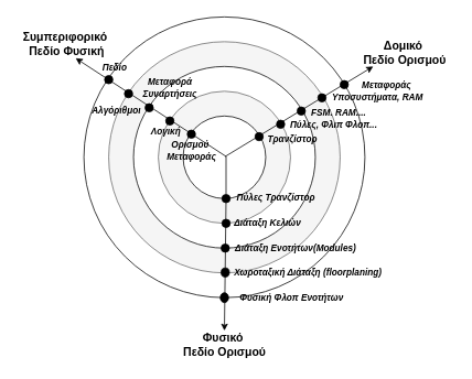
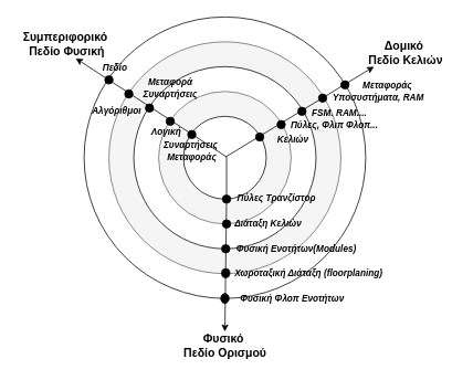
- <mxCell id="11" value="Δομικό&amp;nbsp;&lt;br style=&quot;font-size: 14px;&quot;&gt;Πεδίο Ορισμού" style="text;html=1;align=center;verticalAlign=middle;resizable=0;points=[];autosize=1;strokeColor=none;fillColor=none;fontStyle=1;fontSize=14;" parent="1" vertex="1"><mxGeometry x="429" y="43" width="120" height="40" as="geometry" /></mxCell>
+ <mxCell id="11" value="Δομικό&amp;nbsp;&lt;br style=&quot;font-size: 14px;&quot;&gt;Πεδίο Κελιών" style="text;html=1;align=center;verticalAlign=middle;resizable=0;points=[];autosize=1;strokeColor=none;fillColor=none;fontStyle=1;fontSize=14;" parent="1" vertex="1"><mxGeometry x="429" y="43" width="120" height="40" as="geometry" /></mxCell>
- <mxCell id="41" value="Τρανζίστορ" style="text;html=1;align=center;verticalAlign=middle;resizable=0;points=[];autosize=1;strokeColor=none;fillColor=none;fontStyle=3;fontSize=11;" vertex="1" parent="1"><mxGeometry x="313" y="158" width="80" height="20" as="geometry" /></mxCell>
+ <mxCell id="41" value="Κελιών" style="text;html=1;align=center;verticalAlign=middle;resizable=0;points=[];autosize=1;strokeColor=none;fillColor=none;fontStyle=3;fontSize=11;" vertex="1" parent="1"><mxGeometry x="313" y="158" width="80" height="20" as="geometry" /></mxCell>
- <mxCell id="29" value="Ορισμού&amp;nbsp;&lt;br style=&quot;font-size: 11px;&quot;&gt;Μεταφοράς" style="text;html=1;align=center;verticalAlign=middle;resizable=0;points=[];autosize=1;strokeColor=none;fillColor=none;fontStyle=3;fontSize=11;" vertex="1" parent="1"><mxGeometry x="191" y="167" width="80" height="30" as="geometry" /></mxCell>
+ <mxCell id="29" value="Συναρτήσεις&amp;nbsp;&lt;br style=&quot;font-size: 11px;&quot;&gt;Μεταφοράς" style="text;html=1;align=center;verticalAlign=middle;resizable=0;points=[];autosize=1;strokeColor=none;fillColor=none;fontStyle=3;fontSize=11;" vertex="1" parent="1"><mxGeometry x="191" y="167" width="80" height="30" as="geometry" /></mxCell>
- <mxCell id="31" value="Διάταξη Ενοτήτων(Modules)" style="text;html=1;align=center;verticalAlign=middle;resizable=0;points=[];autosize=1;strokeColor=none;fillColor=none;fontStyle=3;fontSize=11;" vertex="1" parent="1"><mxGeometry x="277" y="290" width="160" height="20" as="geometry" /></mxCell>
+ <mxCell id="31" value="Φυσική Ενοτήτων(Modules)" style="text;html=1;align=center;verticalAlign=middle;resizable=0;points=[];autosize=1;strokeColor=none;fillColor=none;fontStyle=3;fontSize=11;" vertex="1" parent="1"><mxGeometry x="277" y="290" width="160" height="20" as="geometry" /></mxCell>
